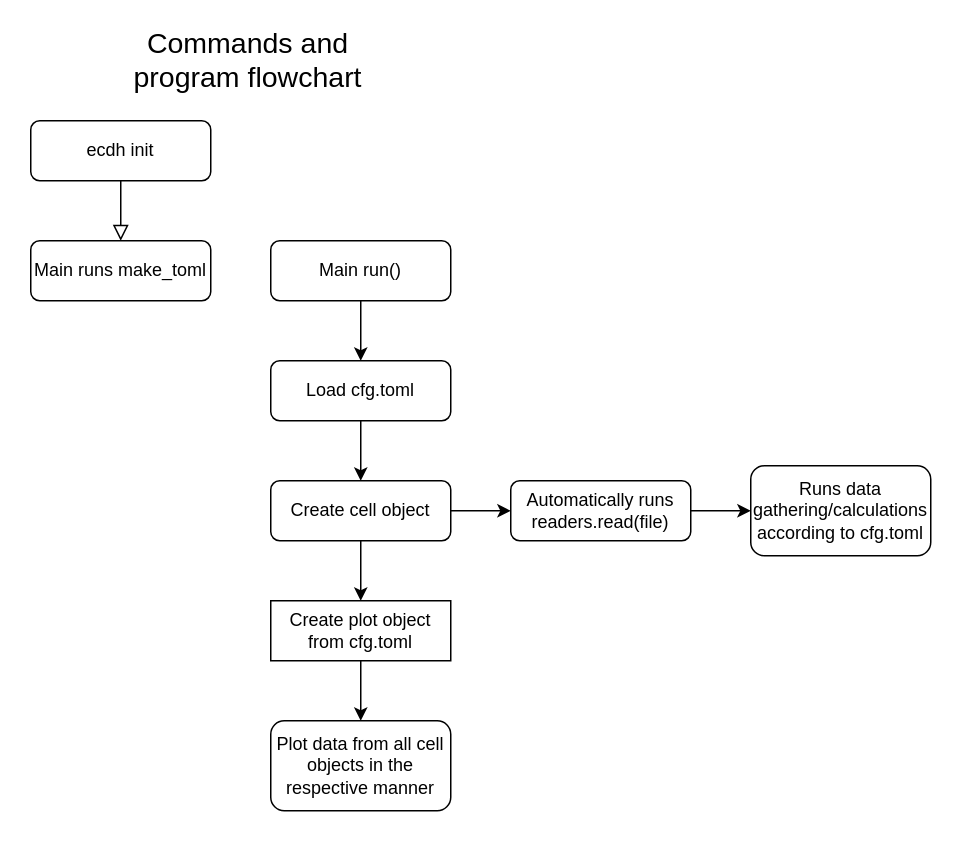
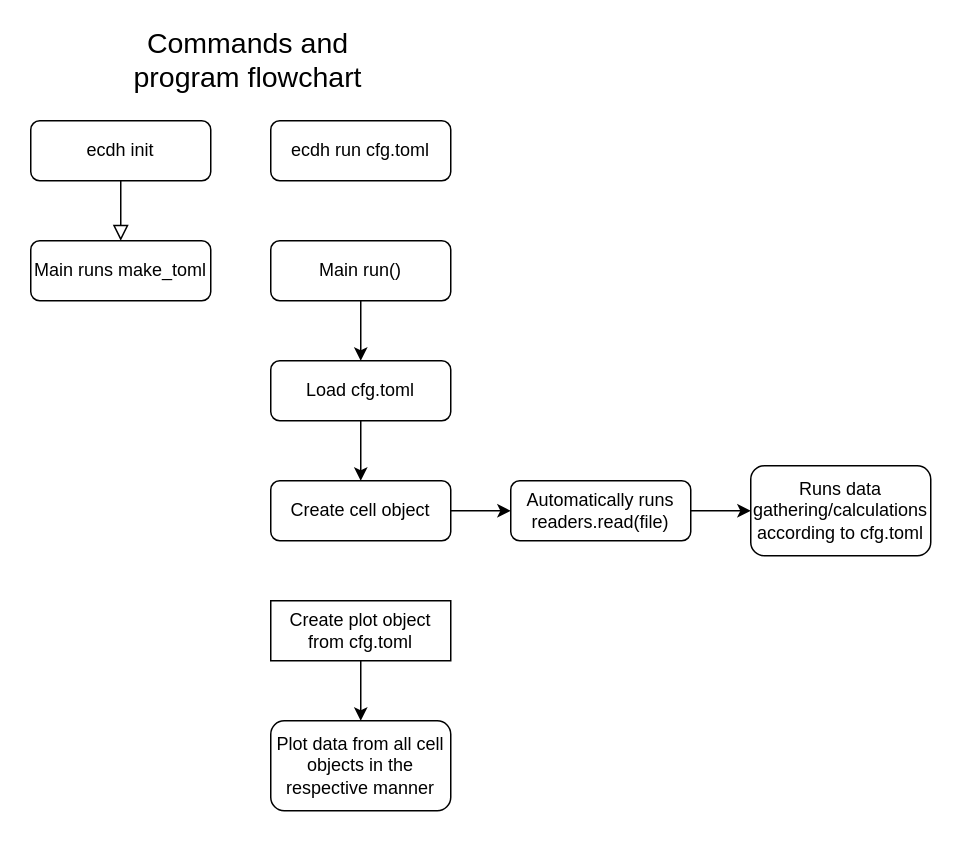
+ <mxCell id="4" value="ecdh run cfg.toml" style="rounded=1;whiteSpace=wrap;html=1;fontSize=12;glass=0;strokeWidth=1;shadow=0;" vertex="1" parent="1"><mxGeometry x="180" y="80" width="120" height="40" as="geometry" /></mxCell>
- <mxCell id="9" value="" style="edgeStyle=orthogonalEdgeStyle;rounded=0;orthogonalLoop=1;jettySize=auto;html=1;" edge="1" parent="1" source="10" target="14"><mxGeometry relative="1" as="geometry" /></mxCell>
